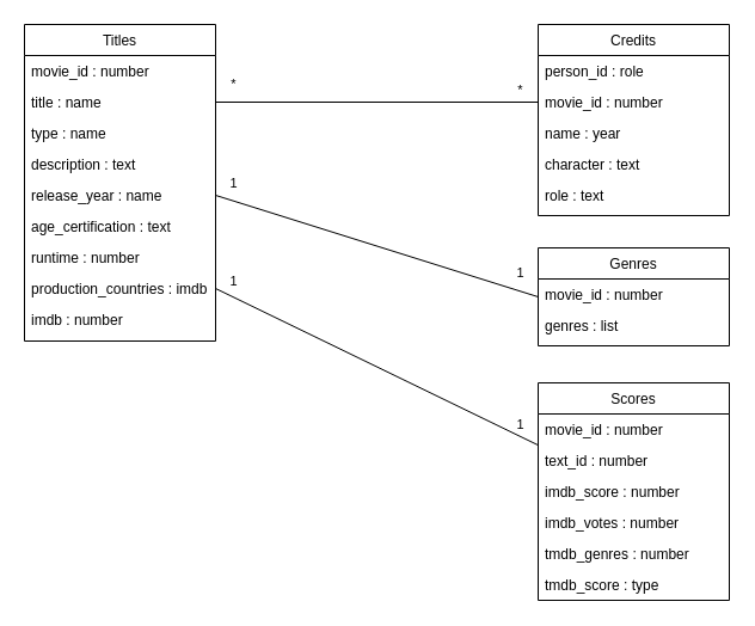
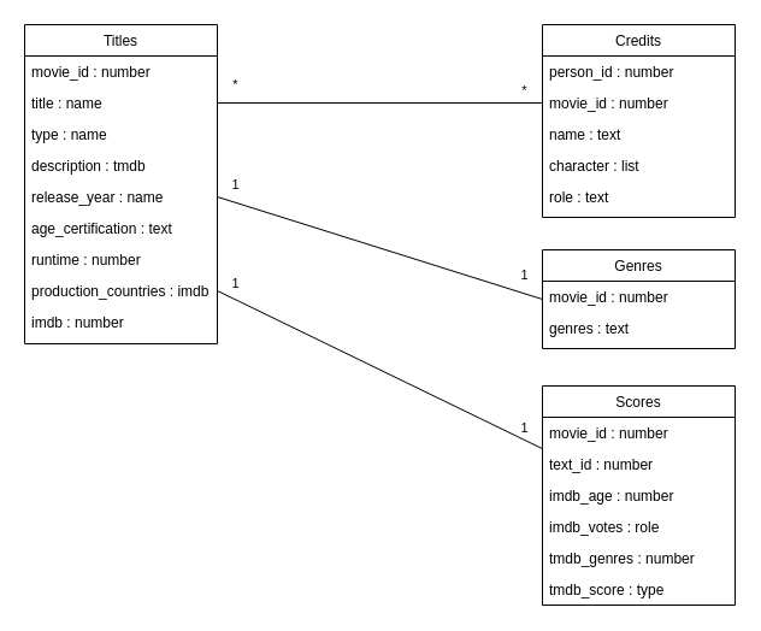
- <mxCell id="14" value="person_id : role" style="text;align=left;verticalAlign=top;spacingLeft=4;spacingRight=4;overflow=hidden;rotatable=0;points=[[0,0.5],[1,0.5]];portConstraint=eastwest;" parent="13" vertex="1"><mxGeometry y="26" width="160" height="26" as="geometry" /></mxCell>
+ <mxCell id="14" value="person_id : number" style="text;align=left;verticalAlign=top;spacingLeft=4;spacingRight=4;overflow=hidden;rotatable=0;points=[[0,0.5],[1,0.5]];portConstraint=eastwest;" parent="13" vertex="1"><mxGeometry y="26" width="160" height="26" as="geometry" /></mxCell>
- <mxCell id="16" value="name : year" style="text;align=left;verticalAlign=top;spacingLeft=4;spacingRight=4;overflow=hidden;rotatable=0;points=[[0,0.5],[1,0.5]];portConstraint=eastwest;rounded=0;shadow=0;html=0;" parent="13" vertex="1"><mxGeometry y="78" width="160" height="26" as="geometry" /></mxCell>
+ <mxCell id="16" value="name : text" style="text;align=left;verticalAlign=top;spacingLeft=4;spacingRight=4;overflow=hidden;rotatable=0;points=[[0,0.5],[1,0.5]];portConstraint=eastwest;rounded=0;shadow=0;html=0;" parent="13" vertex="1"><mxGeometry y="78" width="160" height="26" as="geometry" /></mxCell>
- <mxCell id="6" value="description : text" style="text;align=left;verticalAlign=top;spacingLeft=4;spacingRight=4;overflow=hidden;rotatable=0;points=[[0,0.5],[1,0.5]];portConstraint=eastwest;rounded=0;shadow=0;html=0;" parent="2" vertex="1"><mxGeometry y="104" width="160" height="26" as="geometry" /></mxCell>
+ <mxCell id="6" value="description : tmdb" style="text;align=left;verticalAlign=top;spacingLeft=4;spacingRight=4;overflow=hidden;rotatable=0;points=[[0,0.5],[1,0.5]];portConstraint=eastwest;rounded=0;shadow=0;html=0;" parent="2" vertex="1"><mxGeometry y="104" width="160" height="26" as="geometry" /></mxCell>
- <mxCell id="17" value="character : text" style="text;align=left;verticalAlign=top;spacingLeft=4;spacingRight=4;overflow=hidden;rotatable=0;points=[[0,0.5],[1,0.5]];portConstraint=eastwest;rounded=0;shadow=0;html=0;" parent="13" vertex="1"><mxGeometry y="104" width="160" height="26" as="geometry" /></mxCell>
+ <mxCell id="17" value="character : list" style="text;align=left;verticalAlign=top;spacingLeft=4;spacingRight=4;overflow=hidden;rotatable=0;points=[[0,0.5],[1,0.5]];portConstraint=eastwest;rounded=0;shadow=0;html=0;" parent="13" vertex="1"><mxGeometry y="104" width="160" height="26" as="geometry" /></mxCell>
- <mxCell id="22" value="genres : list" style="text;align=left;verticalAlign=top;spacingLeft=4;spacingRight=4;overflow=hidden;rotatable=0;points=[[0,0.5],[1,0.5]];portConstraint=eastwest;rounded=0;shadow=0;html=0;" parent="20" vertex="1"><mxGeometry y="52" width="160" height="26" as="geometry" /></mxCell>
+ <mxCell id="22" value="genres : text" style="text;align=left;verticalAlign=top;spacingLeft=4;spacingRight=4;overflow=hidden;rotatable=0;points=[[0,0.5],[1,0.5]];portConstraint=eastwest;rounded=0;shadow=0;html=0;" parent="20" vertex="1"><mxGeometry y="52" width="160" height="26" as="geometry" /></mxCell>
- <mxCell id="29" value="imdb_score : number" style="text;align=left;verticalAlign=top;spacingLeft=4;spacingRight=4;overflow=hidden;rotatable=0;points=[[0,0.5],[1,0.5]];portConstraint=eastwest;" parent="26" vertex="1"><mxGeometry y="78" width="160" height="26" as="geometry" /></mxCell>
+ <mxCell id="29" value="imdb_age : number" style="text;align=left;verticalAlign=top;spacingLeft=4;spacingRight=4;overflow=hidden;rotatable=0;points=[[0,0.5],[1,0.5]];portConstraint=eastwest;" parent="26" vertex="1"><mxGeometry y="78" width="160" height="26" as="geometry" /></mxCell>
- <mxCell id="30" value="imdb_votes : number" style="text;align=left;verticalAlign=top;spacingLeft=4;spacingRight=4;overflow=hidden;rotatable=0;points=[[0,0.5],[1,0.5]];portConstraint=eastwest;" parent="26" vertex="1"><mxGeometry y="104" width="160" height="26" as="geometry" /></mxCell>
+ <mxCell id="30" value="imdb_votes : role" style="text;align=left;verticalAlign=top;spacingLeft=4;spacingRight=4;overflow=hidden;rotatable=0;points=[[0,0.5],[1,0.5]];portConstraint=eastwest;" parent="26" vertex="1"><mxGeometry y="104" width="160" height="26" as="geometry" /></mxCell>
